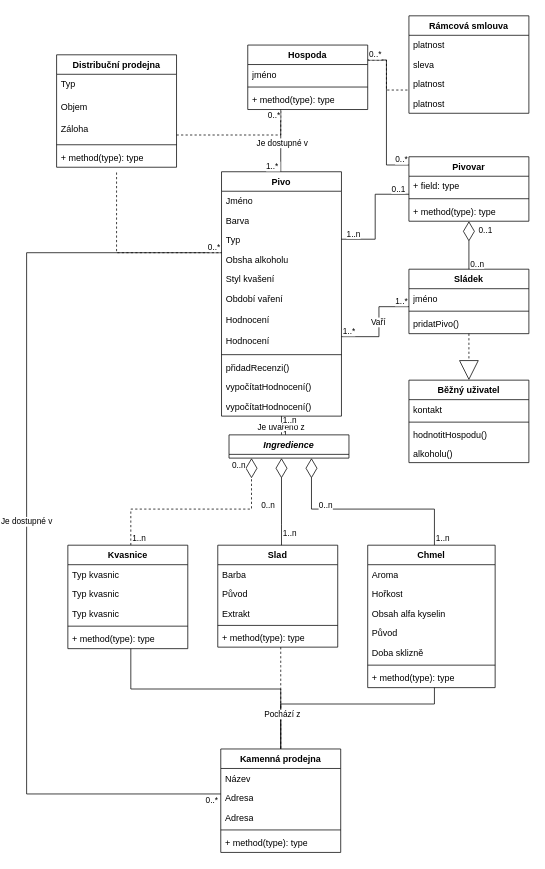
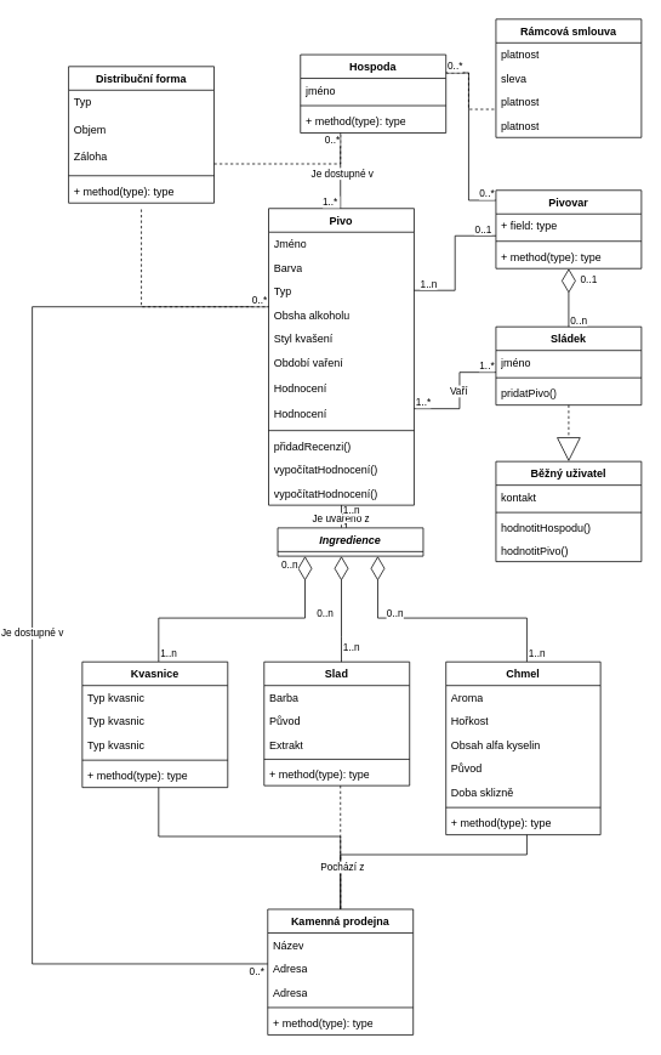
- <mxCell id="67" value="Distribuční prodejna" style="swimlane;fontStyle=1;align=center;verticalAlign=top;childLayout=stackLayout;horizontal=1;startSize=26;horizontalStack=0;resizeParent=1;resizeParentMax=0;resizeLast=0;collapsible=1;marginBottom=0;whiteSpace=wrap;html=1;" vertex="1" parent="1"><mxGeometry x="60" y="72" width="160" height="150" as="geometry" /></mxCell>
+ <mxCell id="67" value="Distribuční forma" style="swimlane;fontStyle=1;align=center;verticalAlign=top;childLayout=stackLayout;horizontal=1;startSize=26;horizontalStack=0;resizeParent=1;resizeParentMax=0;resizeLast=0;collapsible=1;marginBottom=0;whiteSpace=wrap;html=1;" vertex="1" parent="1"><mxGeometry x="60" y="72" width="160" height="150" as="geometry" /></mxCell>
- <mxCell id="82" value="alkoholu()" style="text;strokeColor=none;fillColor=none;align=left;verticalAlign=top;spacingLeft=4;spacingRight=4;overflow=hidden;rotatable=0;points=[[0,0.5],[1,0.5]];portConstraint=eastwest;whiteSpace=wrap;html=1;" vertex="1" parent="78"><mxGeometry y="85" width="160" height="25" as="geometry" /></mxCell>
+ <mxCell id="82" value="hodnotitPivo()" style="text;strokeColor=none;fillColor=none;align=left;verticalAlign=top;spacingLeft=4;spacingRight=4;overflow=hidden;rotatable=0;points=[[0,0.5],[1,0.5]];portConstraint=eastwest;whiteSpace=wrap;html=1;" vertex="1" parent="78"><mxGeometry y="85" width="160" height="25" as="geometry" /></mxCell>
- <mxCell id="40" style="edgeStyle=orthogonalEdgeStyle;rounded=0;orthogonalLoop=1;jettySize=auto;html=1;startSize=6;endArrow=diamondThin;endFill=0;endSize=24;dashed=1;" edge="1" parent="1" source="44" target="62"><mxGeometry relative="1" as="geometry"><Array as="points"><mxPoint x="159" y="678" /><mxPoint x="320" y="678" /></Array></mxGeometry></mxCell>
+ <mxCell id="40" style="edgeStyle=orthogonalEdgeStyle;rounded=0;orthogonalLoop=1;jettySize=auto;html=1;startSize=6;endArrow=diamondThin;endFill=0;endSize=24;" edge="1" parent="1" source="44" target="62"><mxGeometry relative="1" as="geometry"><Array as="points"><mxPoint x="159" y="678" /><mxPoint x="320" y="678" /></Array></mxGeometry></mxCell>
